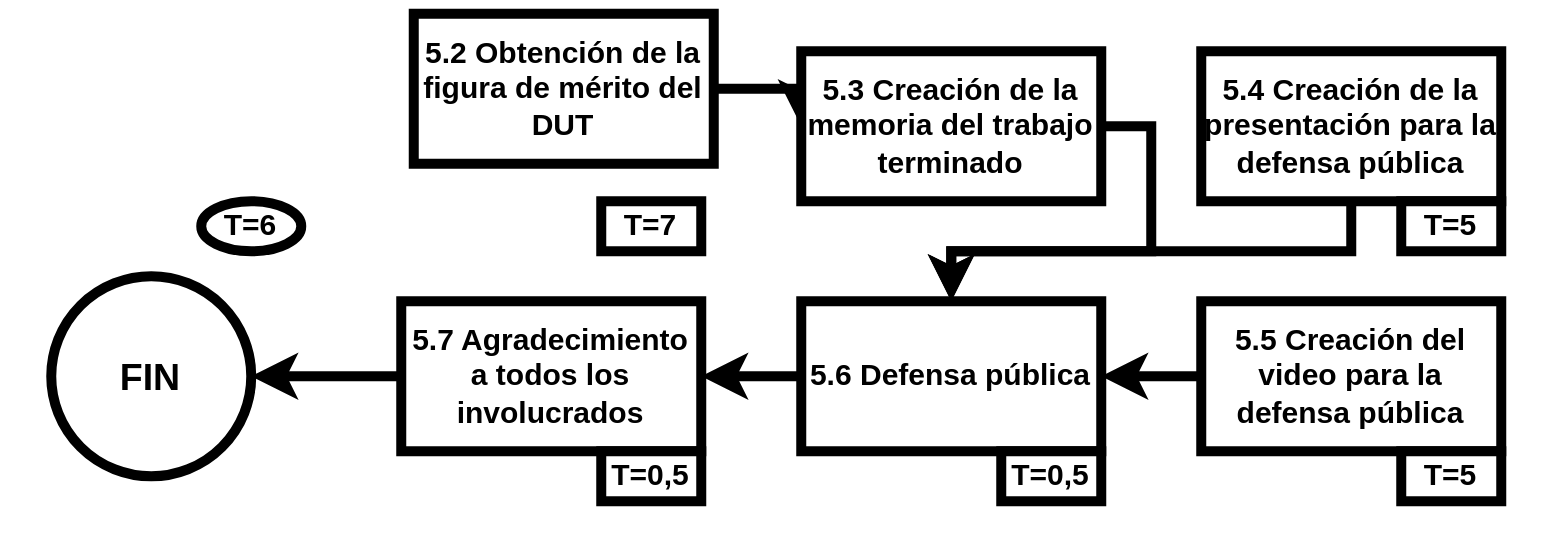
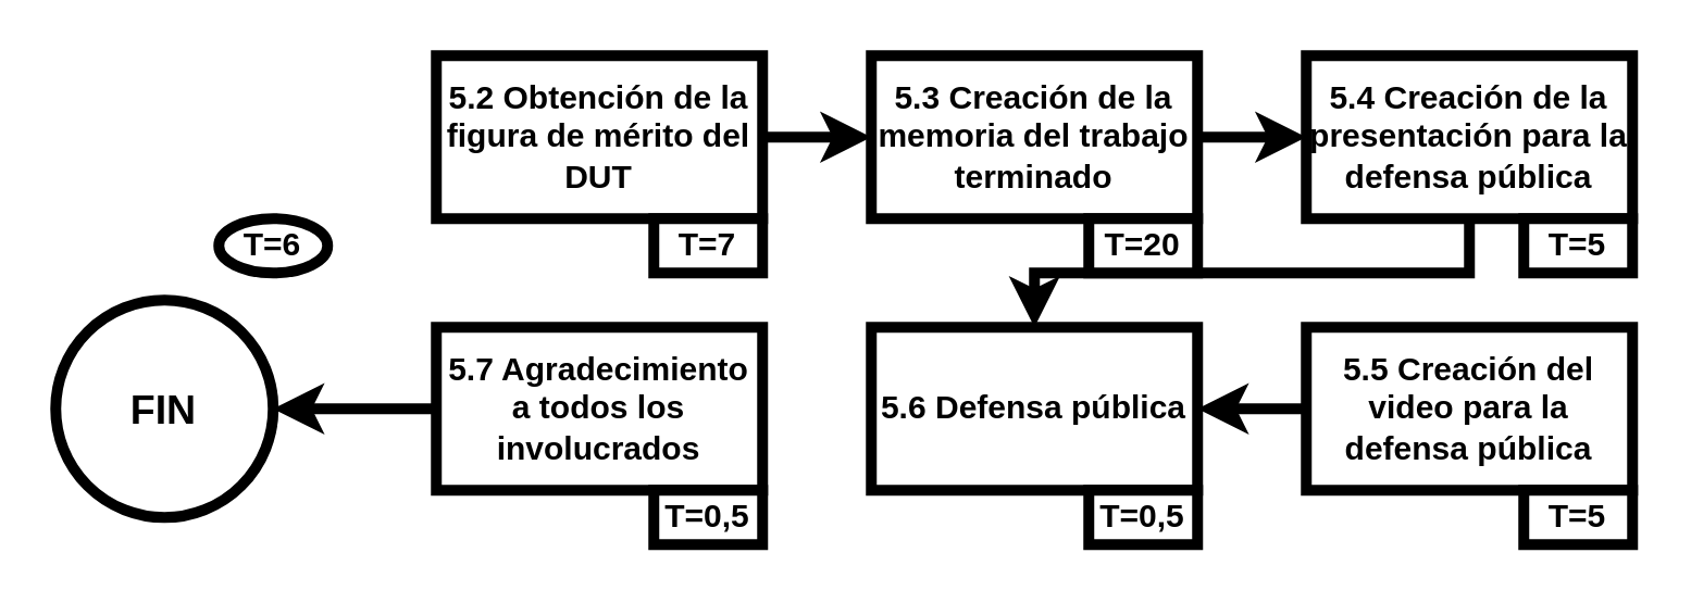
- <mxCell id="3" value="&lt;b&gt;5.2 Obtención de la figura de mérito del DUT&lt;/b&gt;" style="rounded=0;whiteSpace=wrap;html=1;strokeWidth=4;" vertex="1" parent="1"><mxGeometry x="165" y="5" width="120" height="60" as="geometry" /></mxCell>
+ <mxCell id="3" value="&lt;b&gt;5.2 Obtención de la figura de mérito del DUT&lt;/b&gt;" style="rounded=0;whiteSpace=wrap;html=1;strokeWidth=4;" vertex="1" parent="1"><mxGeometry x="160" y="20" width="120" height="60" as="geometry" /></mxCell>
- <mxCell id="4" style="edgeStyle=orthogonalEdgeStyle;rounded=0;orthogonalLoop=1;jettySize=auto;html=1;exitX=1;exitY=0.5;exitDx=0;exitDy=0;strokeWidth=4;" edge="1" parent="1" source="5" target="11"><mxGeometry relative="1" as="geometry" /></mxCell>
+ <mxCell id="4" style="edgeStyle=orthogonalEdgeStyle;rounded=0;orthogonalLoop=1;jettySize=auto;html=1;exitX=1;exitY=0.5;exitDx=0;exitDy=0;entryX=0;entryY=0.5;entryDx=0;entryDy=0;strokeWidth=4;" edge="1" parent="1" source="5" target="7"><mxGeometry relative="1" as="geometry" /></mxCell>
+ <mxCell id="15" value="&lt;b&gt;T=20&lt;/b&gt;" style="rounded=0;whiteSpace=wrap;html=1;strokeWidth=4;" vertex="1" parent="1"><mxGeometry x="400" y="80" width="40" height="20" as="geometry" /></mxCell>
- <mxCell id="10" style="edgeStyle=orthogonalEdgeStyle;rounded=0;orthogonalLoop=1;jettySize=auto;html=1;exitX=0;exitY=0.5;exitDx=0;exitDy=0;entryX=1;entryY=0.5;entryDx=0;entryDy=0;strokeWidth=4;" edge="1" parent="1" source="11" target="13"><mxGeometry relative="1" as="geometry" /></mxCell>
